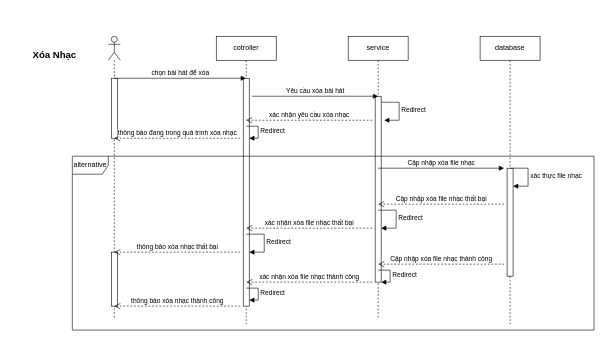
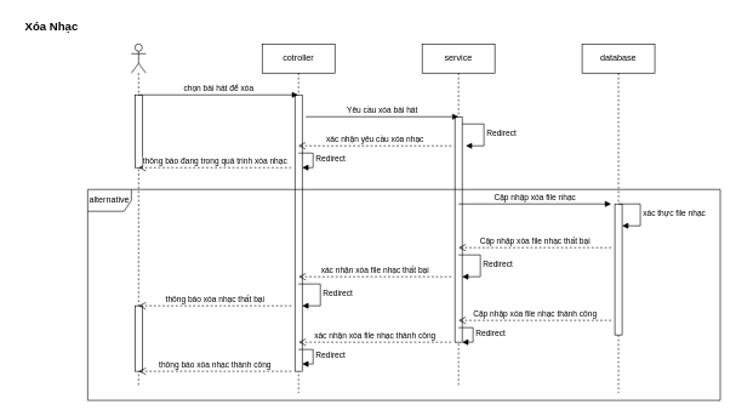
- <mxCell id="30" value="&lt;span style=&quot;font-size: 16px;&quot;&gt;&lt;b&gt;Xóa Nhạc&lt;/b&gt;&lt;/span&gt;" style="text;html=1;align=center;verticalAlign=middle;resizable=0;points=[];autosize=1;strokeColor=none;fillColor=none;" vertex="1" parent="1"><mxGeometry x="40" y="75" width="100" height="30" as="geometry" /></mxCell>
+ <mxCell id="30" value="&lt;span style=&quot;font-size: 16px;&quot;&gt;&lt;b&gt;Xóa Nhạc&lt;/b&gt;&lt;/span&gt;" style="text;html=1;align=center;verticalAlign=middle;resizable=0;points=[];autosize=1;strokeColor=none;fillColor=none;" vertex="1" parent="1"><mxGeometry x="20" y="20" width="100" height="30" as="geometry" /></mxCell>
